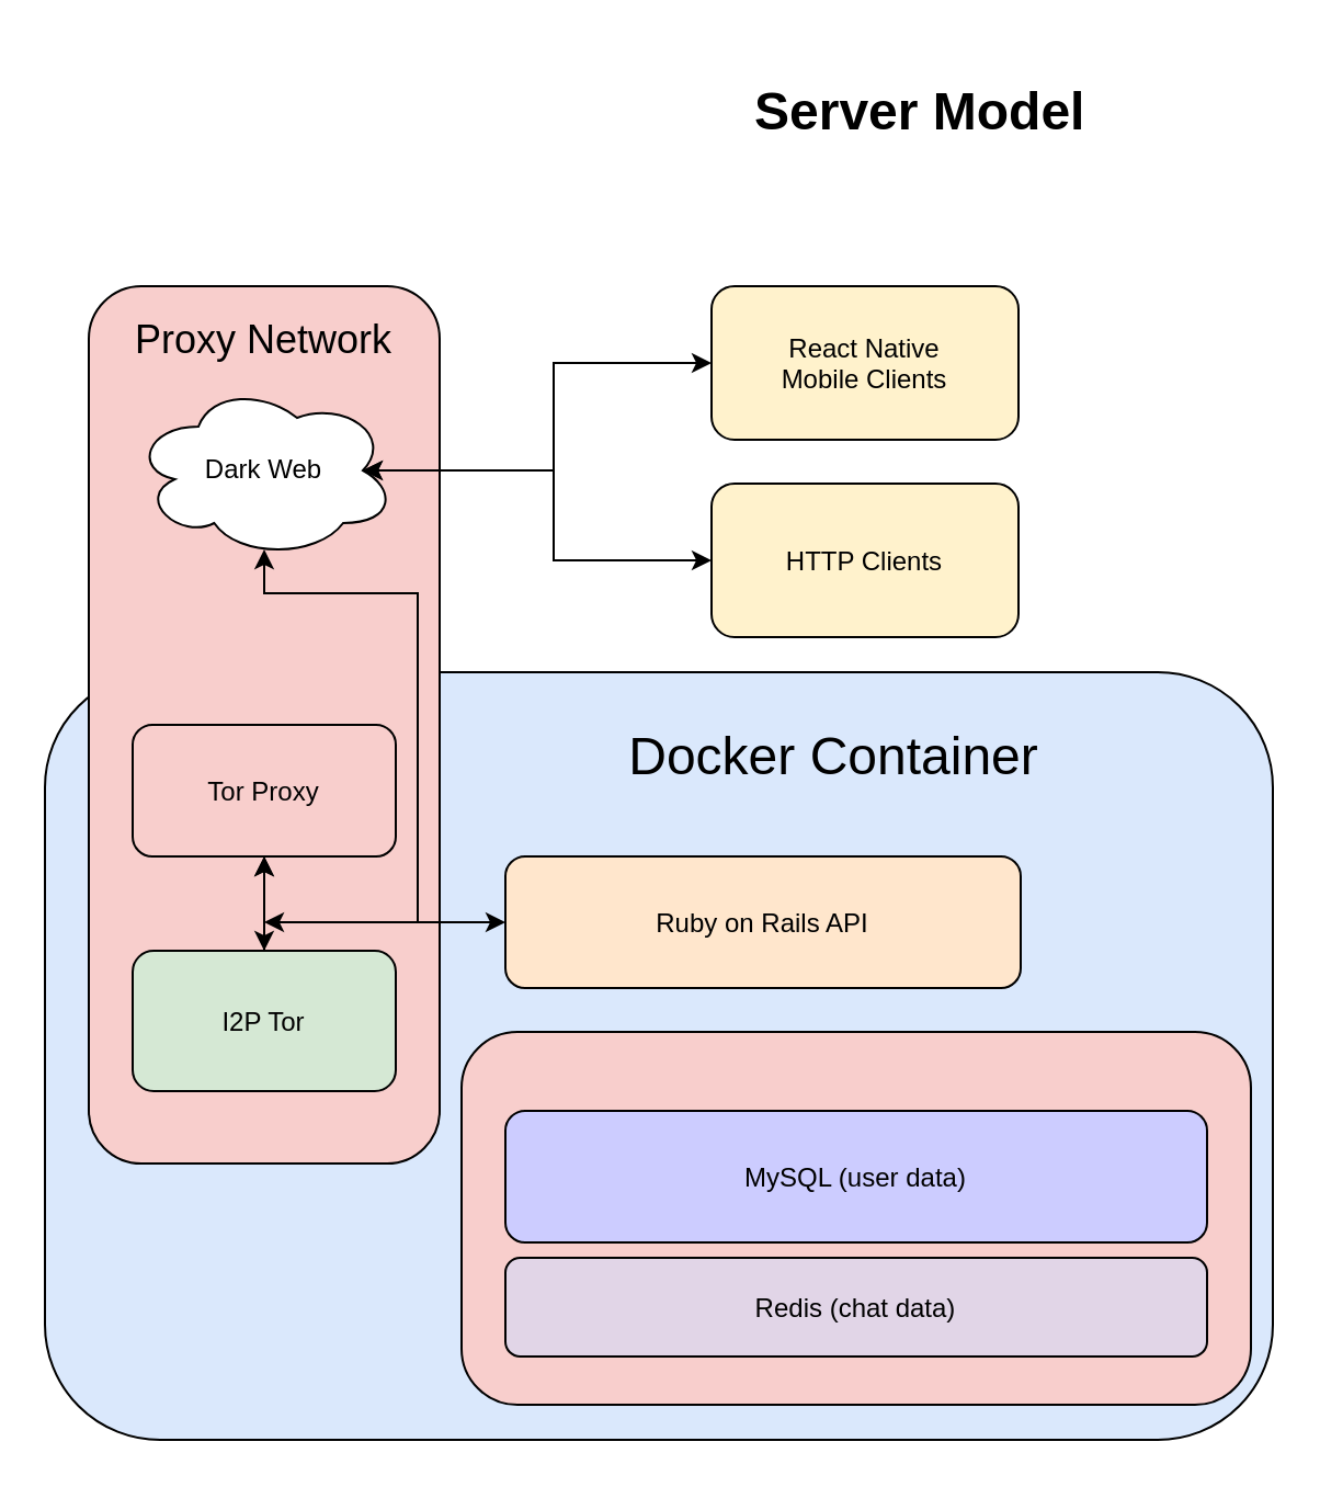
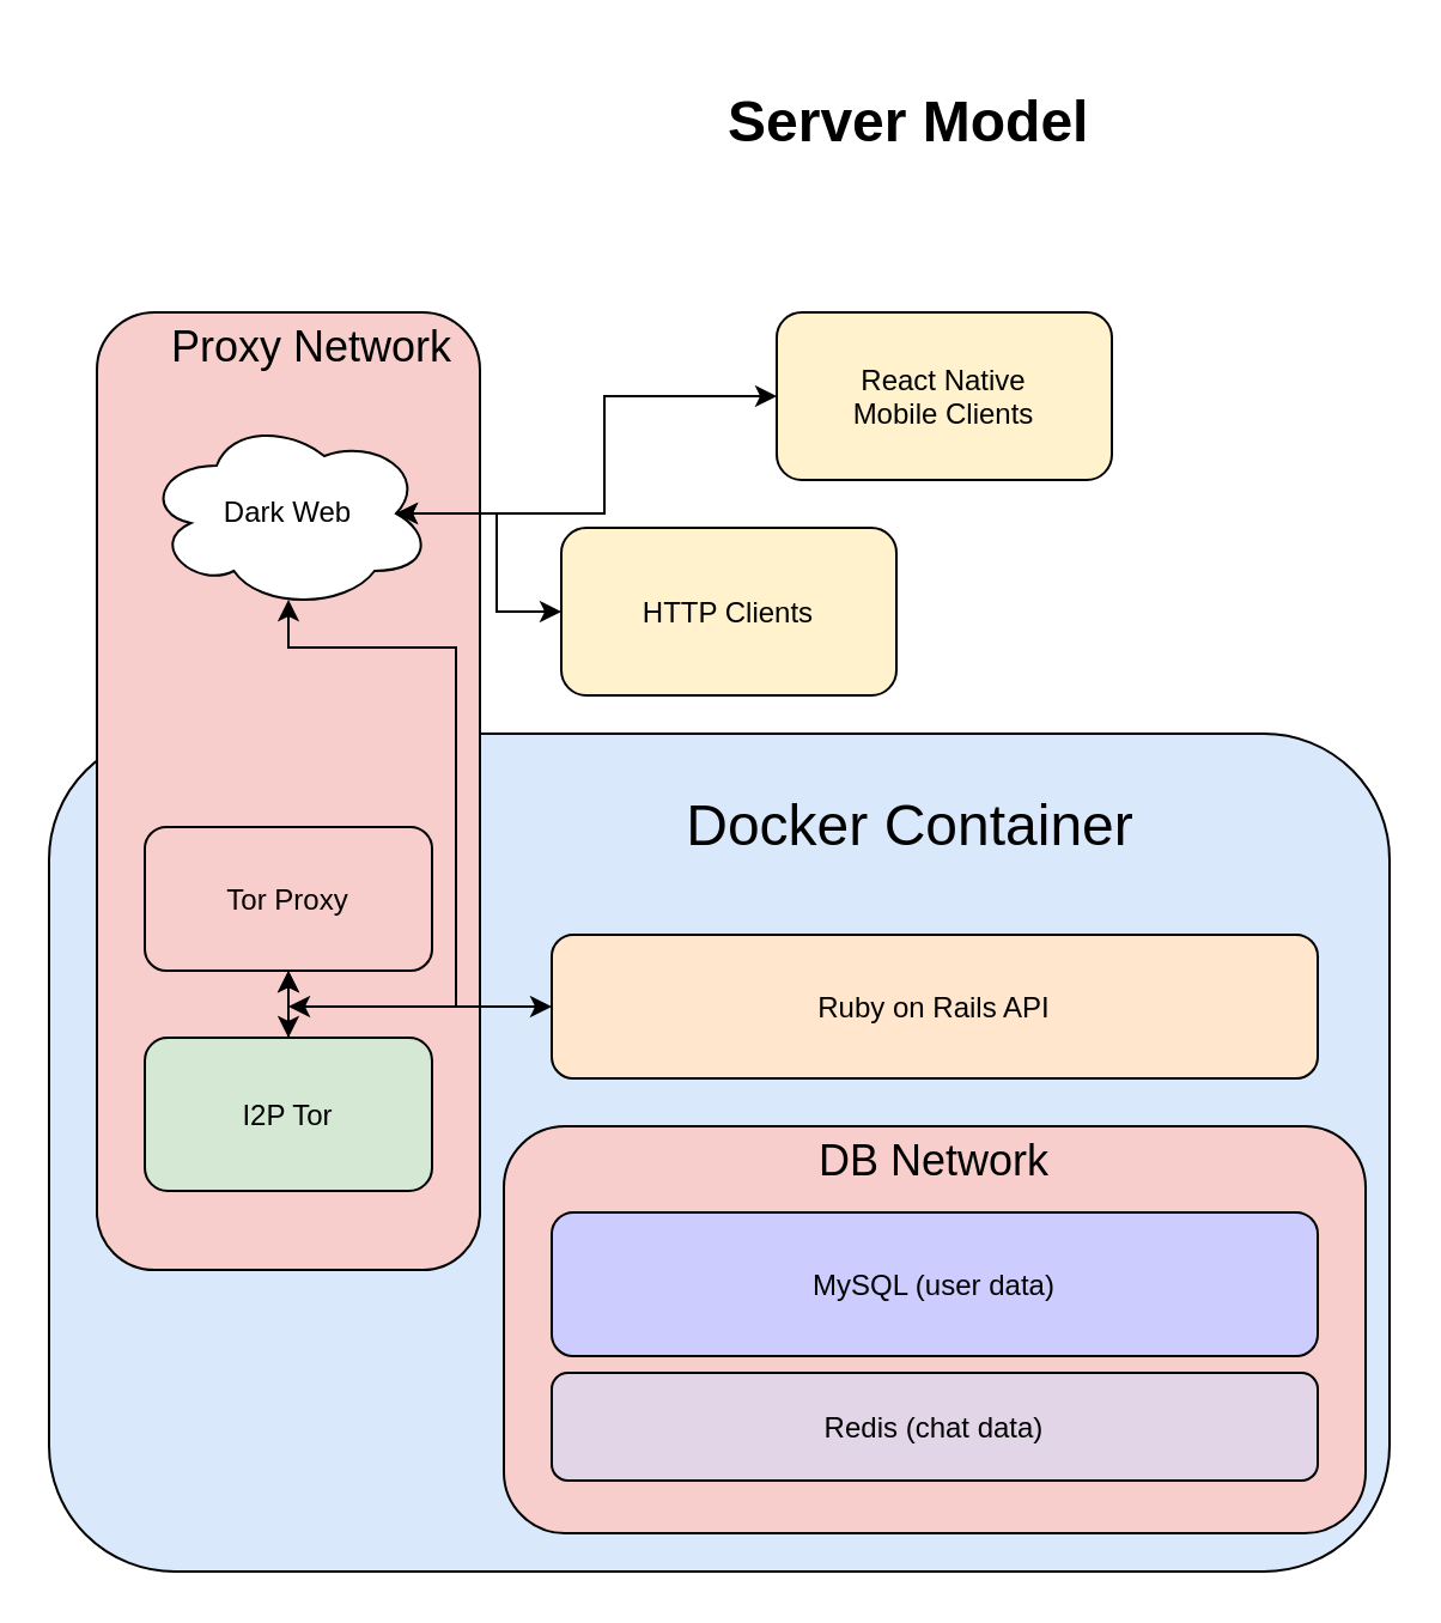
- <mxCell id="14" value="&lt;h1 style=&quot;margin-top: 0px;&quot;&gt;Server Model&lt;/h1&gt;" style="text;html=1;whiteSpace=wrap;overflow=hidden;rounded=0;" vertex="1" parent="1"><mxGeometry x="342" y="30" width="156" height="40" as="geometry" /></mxCell>
+ <mxCell id="14" value="&lt;h1 style=&quot;margin-top: 0px;&quot;&gt;Server Model&lt;/h1&gt;" style="text;html=1;whiteSpace=wrap;overflow=hidden;rounded=0;" vertex="1" parent="1"><mxGeometry x="302" y="30" width="156" height="40" as="geometry" /></mxCell>
- <mxCell id="19" value="&lt;font style=&quot;font-size: 18px;&quot;&gt;Proxy Network&lt;/font&gt;" style="text;html=1;align=center;verticalAlign=middle;whiteSpace=wrap;rounded=0;fontSize=24;" vertex="1" parent="1"><mxGeometry x="60" y="143" width="120" height="20" as="geometry" /></mxCell>
+ <mxCell id="19" value="&lt;font style=&quot;font-size: 18px;&quot;&gt;Proxy Network&lt;/font&gt;" style="text;html=1;align=center;verticalAlign=middle;whiteSpace=wrap;rounded=0;fontSize=24;" vertex="1" parent="1"><mxGeometry x="70" y="133" width="120" height="20" as="geometry" /></mxCell>
- <mxCell id="24" value="HTTP Clients" style="rounded=1;fillColor=#FFF2CC;" vertex="1" parent="1"><mxGeometry x="324" y="220" width="140" height="70" as="geometry" /></mxCell>
+ <mxCell id="24" value="HTTP Clients" style="rounded=1;fillColor=#FFF2CC;" vertex="1" parent="1"><mxGeometry x="234" y="220" width="140" height="70" as="geometry" /></mxCell>
- <mxCell id="17" value="Tor Proxy" style="rounded=1;fillColor=#F8CECC;" vertex="1" parent="1"><mxGeometry x="60" y="330" width="120" height="60" as="geometry" /></mxCell>
+ <mxCell id="17" value="Tor Proxy" style="rounded=1;fillColor=#F8CECC;" vertex="1" parent="1"><mxGeometry x="60" y="345" width="120" height="60" as="geometry" /></mxCell>
- <mxCell id="8" value="Ruby on Rails API" style="rounded=1;fillColor=#FFE6CC;" vertex="1" parent="1"><mxGeometry x="230" y="390" width="235" height="60" as="geometry" /></mxCell>
+ <mxCell id="8" value="Ruby on Rails API" style="rounded=1;fillColor=#FFE6CC;" vertex="1" parent="1"><mxGeometry x="230" y="390" width="320" height="60" as="geometry" /></mxCell>
+ <mxCell id="22" value="&lt;font style=&quot;font-size: 18px;&quot;&gt;DB Network&lt;/font&gt;" style="text;html=1;align=center;verticalAlign=middle;whiteSpace=wrap;rounded=0;fontSize=24;" vertex="1" parent="1"><mxGeometry x="330" y="473" width="120" height="20" as="geometry" /></mxCell>
